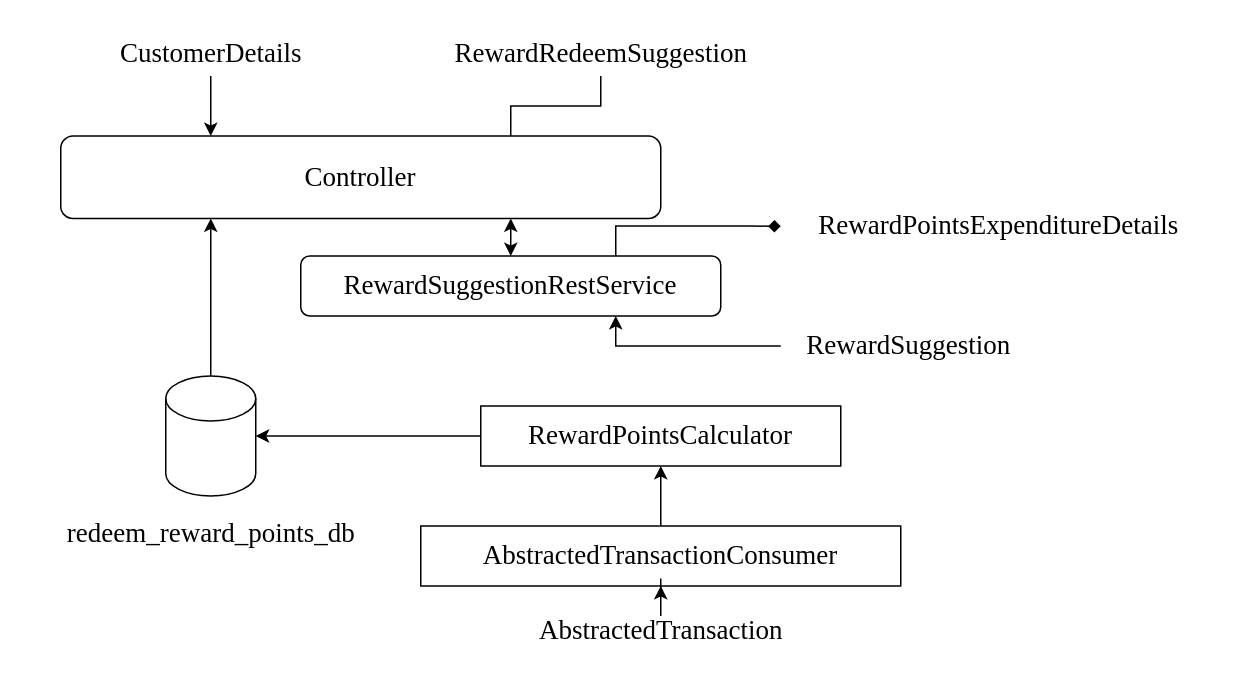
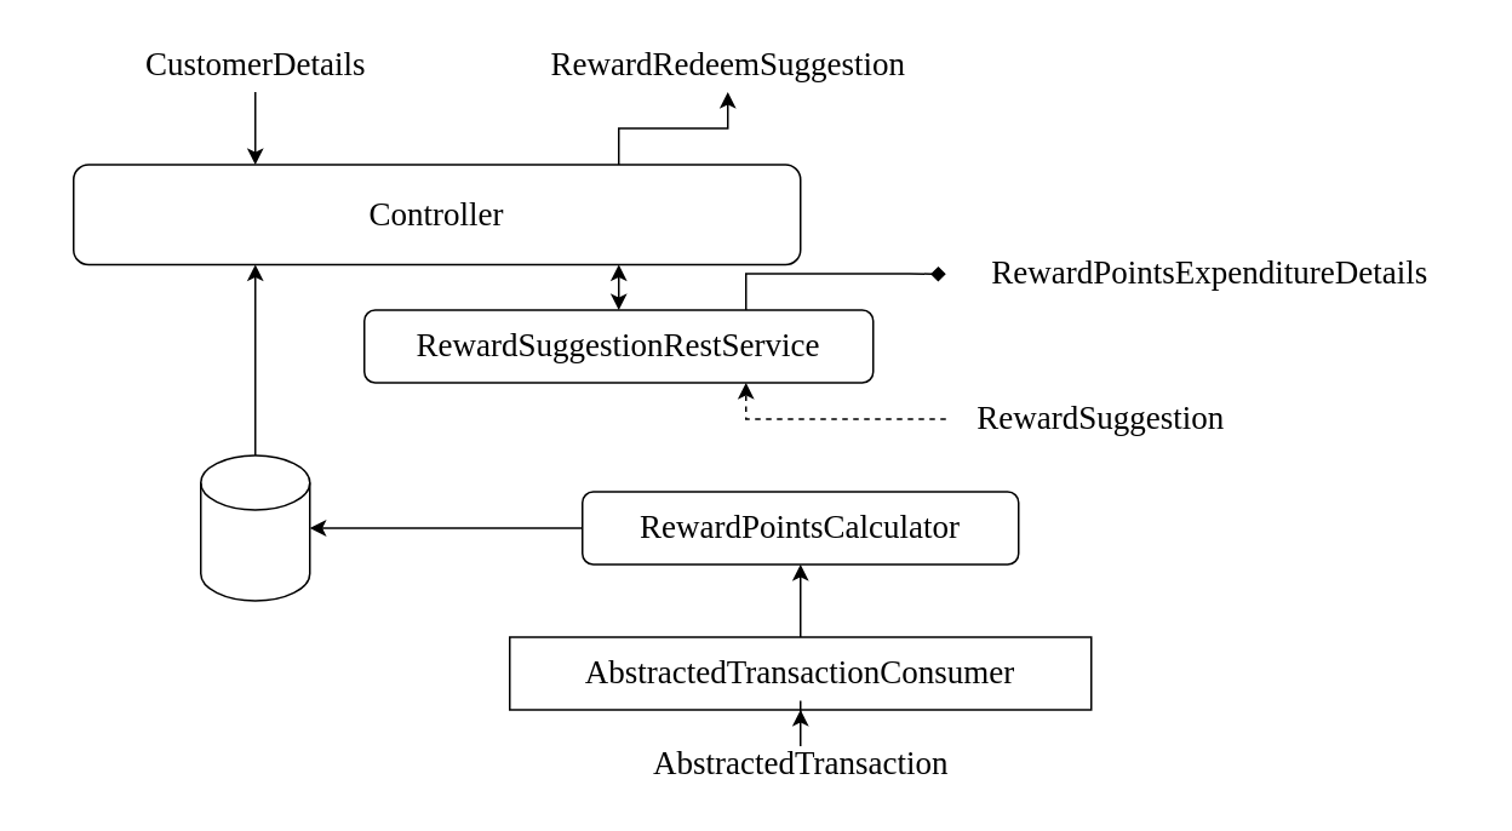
- <mxCell id="8" style="edgeStyle=orthogonalEdgeStyle;rounded=0;orthogonalLoop=1;jettySize=auto;html=1;exitX=0.75;exitY=0;exitDx=0;exitDy=0;fontFamily=Ubuntu;fontSource=https%3A%2F%2Ffonts.googleapis.com%2Fcss%3Ffamily%3DUbuntu;fontSize=18;endArrow=none;" parent="1" source="10" target="15" edge="1"><mxGeometry relative="1" as="geometry" /></mxCell>
+ <mxCell id="8" style="edgeStyle=orthogonalEdgeStyle;rounded=0;orthogonalLoop=1;jettySize=auto;html=1;exitX=0.75;exitY=0;exitDx=0;exitDy=0;fontFamily=Ubuntu;fontSource=https%3A%2F%2Ffonts.googleapis.com%2Fcss%3Ffamily%3DUbuntu;fontSize=18;" parent="1" source="10" target="15" edge="1"><mxGeometry relative="1" as="geometry" /></mxCell>
- <mxCell id="20" style="edgeStyle=orthogonalEdgeStyle;rounded=0;orthogonalLoop=1;jettySize=auto;html=1;entryX=0.75;entryY=1;entryDx=0;entryDy=0;fontFamily=Ubuntu;fontSource=https%3A%2F%2Ffonts.googleapis.com%2Fcss%3Ffamily%3DUbuntu;fontSize=18;" parent="1" source="21" target="7" edge="1"><mxGeometry relative="1" as="geometry" /></mxCell>
+ <mxCell id="20" style="edgeStyle=orthogonalEdgeStyle;rounded=0;orthogonalLoop=1;jettySize=auto;html=1;entryX=0.75;entryY=1;entryDx=0;entryDy=0;fontFamily=Ubuntu;fontSource=https%3A%2F%2Ffonts.googleapis.com%2Fcss%3Ffamily%3DUbuntu;fontSize=18;dashed=1;" parent="1" source="21" target="7" edge="1"><mxGeometry relative="1" as="geometry" /></mxCell>
- <mxCell id="5" value="RewardPointsCalculator" style="whiteSpace=wrap;html=1;fillColor=none;fontFamily=Ubuntu;fontSource=https://fonts.googleapis.com/css?family=Ubuntu;fontSize=18;rounded=0;" parent="1" vertex="1"><mxGeometry x="320" y="270" width="240" height="40" as="geometry" /></mxCell>
+ <mxCell id="5" value="RewardPointsCalculator" style="rounded=1;whiteSpace=wrap;html=1;fillColor=none;fontFamily=Ubuntu;fontSource=https://fonts.googleapis.com/css?family=Ubuntu;fontSize=18;" parent="1" vertex="1"><mxGeometry x="320" y="270" width="240" height="40" as="geometry" /></mxCell>
- <mxCell id="18" value="redeem_reward_points_db" style="text;html=1;align=center;verticalAlign=middle;resizable=0;points=[];autosize=1;fontSize=18;fontFamily=Ubuntu;" parent="1" vertex="1"><mxGeometry x="20" y="340" width="240" height="30" as="geometry" /></mxCell>
